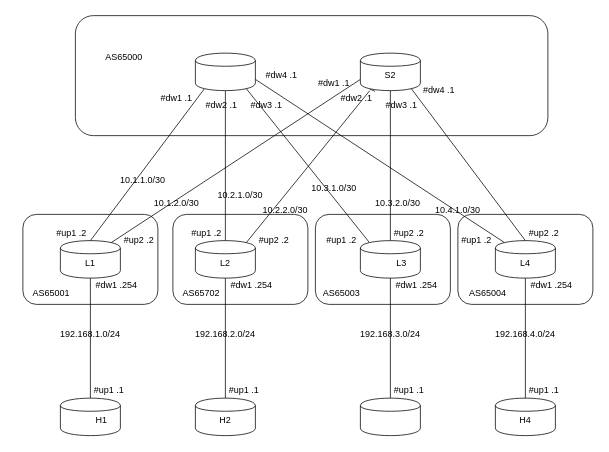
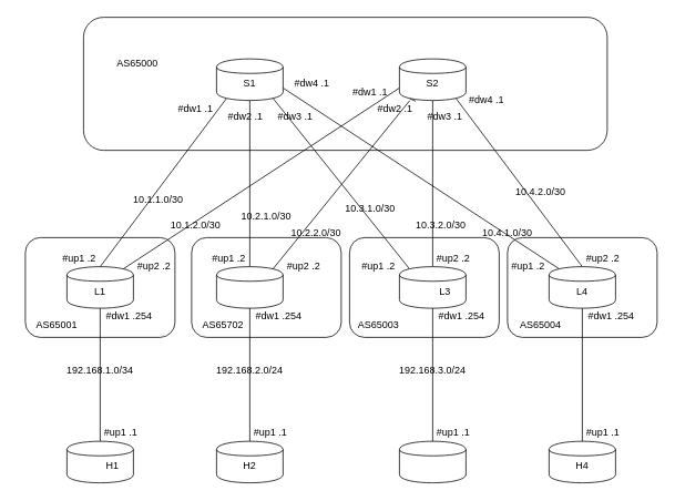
+ <mxCell id="77" value="S1" style="text;html=1;strokeColor=none;fillColor=none;align=center;verticalAlign=middle;whiteSpace=wrap;rounded=0;" parent="1" vertex="1"><mxGeometry x="280" y="90" width="40" height="20" as="geometry" /></mxCell>
+ <mxCell id="75" value="10.4.2.0/30" style="text;html=1;strokeColor=none;fillColor=none;align=center;verticalAlign=middle;whiteSpace=wrap;rounded=0;" parent="1" vertex="1"><mxGeometry x="590" y="220" width="120" height="20" as="geometry" /></mxCell>
- <mxCell id="12" value="L2" style="text;html=1;strokeColor=none;fillColor=none;align=center;verticalAlign=middle;whiteSpace=wrap;rounded=0;" parent="10" vertex="1"><mxGeometry x="20" y="20" width="40" height="20" as="geometry" /></mxCell>
- <mxCell id="41" value="192.168.1.0/24" style="text;html=1;strokeColor=none;fillColor=none;align=center;verticalAlign=middle;whiteSpace=wrap;rounded=0;" parent="1" vertex="1"><mxGeometry x="60" y="435" width="120" height="20" as="geometry" /></mxCell>
+ <mxCell id="41" value="192.168.1.0/34" style="text;html=1;strokeColor=none;fillColor=none;align=center;verticalAlign=middle;whiteSpace=wrap;rounded=0;" parent="1" vertex="1"><mxGeometry x="60" y="435" width="120" height="20" as="geometry" /></mxCell>
- <mxCell id="42" value="192.168.4.0/24" style="text;html=1;strokeColor=none;fillColor=none;align=center;verticalAlign=middle;whiteSpace=wrap;rounded=0;" parent="1" vertex="1"><mxGeometry x="640" y="435" width="120" height="20" as="geometry" /></mxCell>
